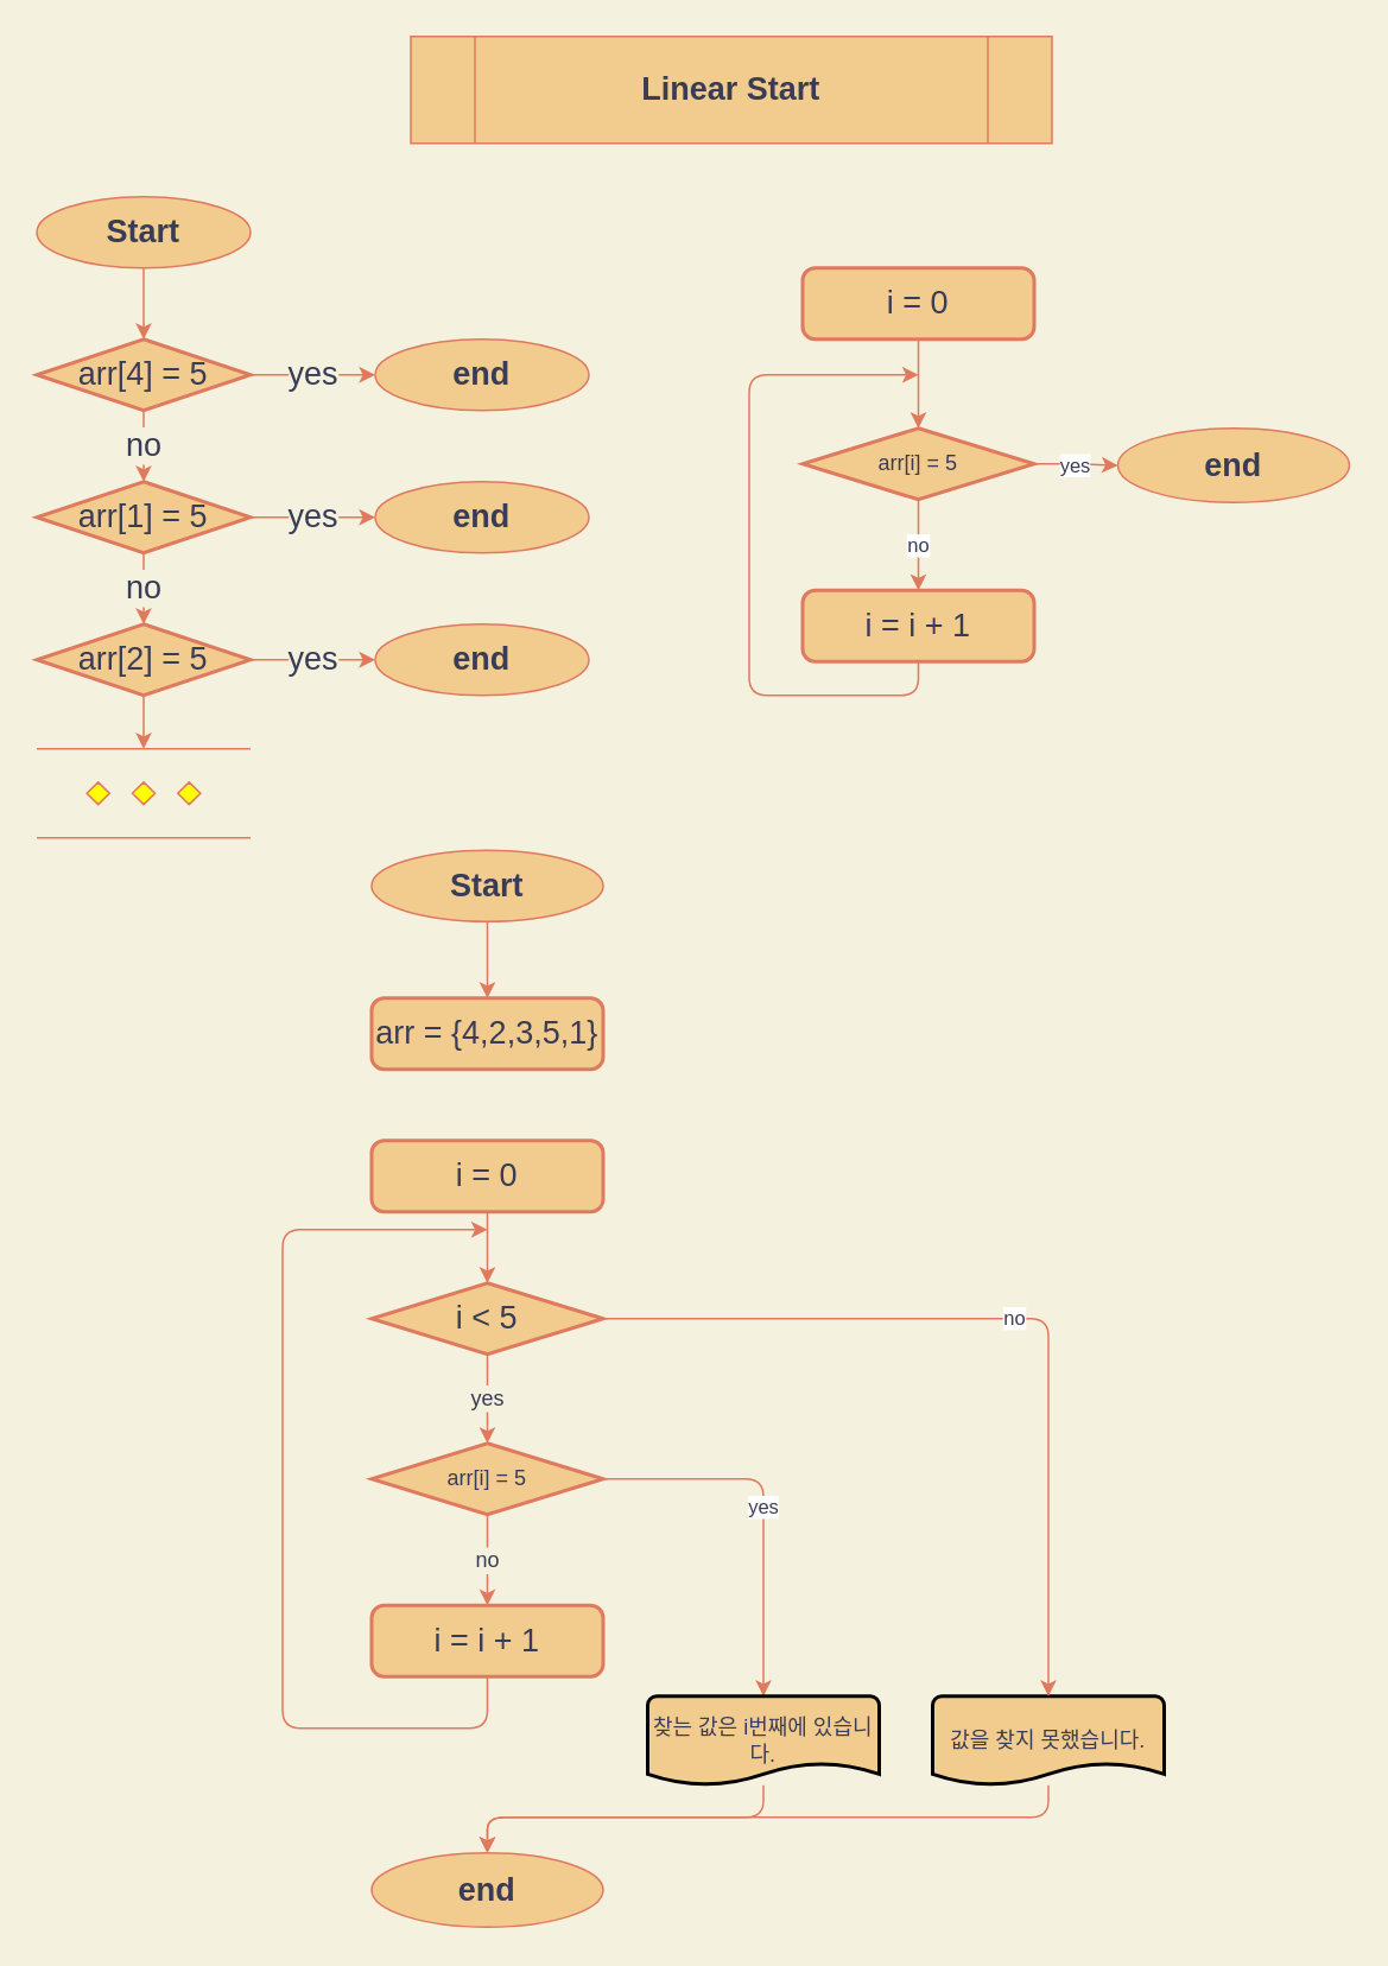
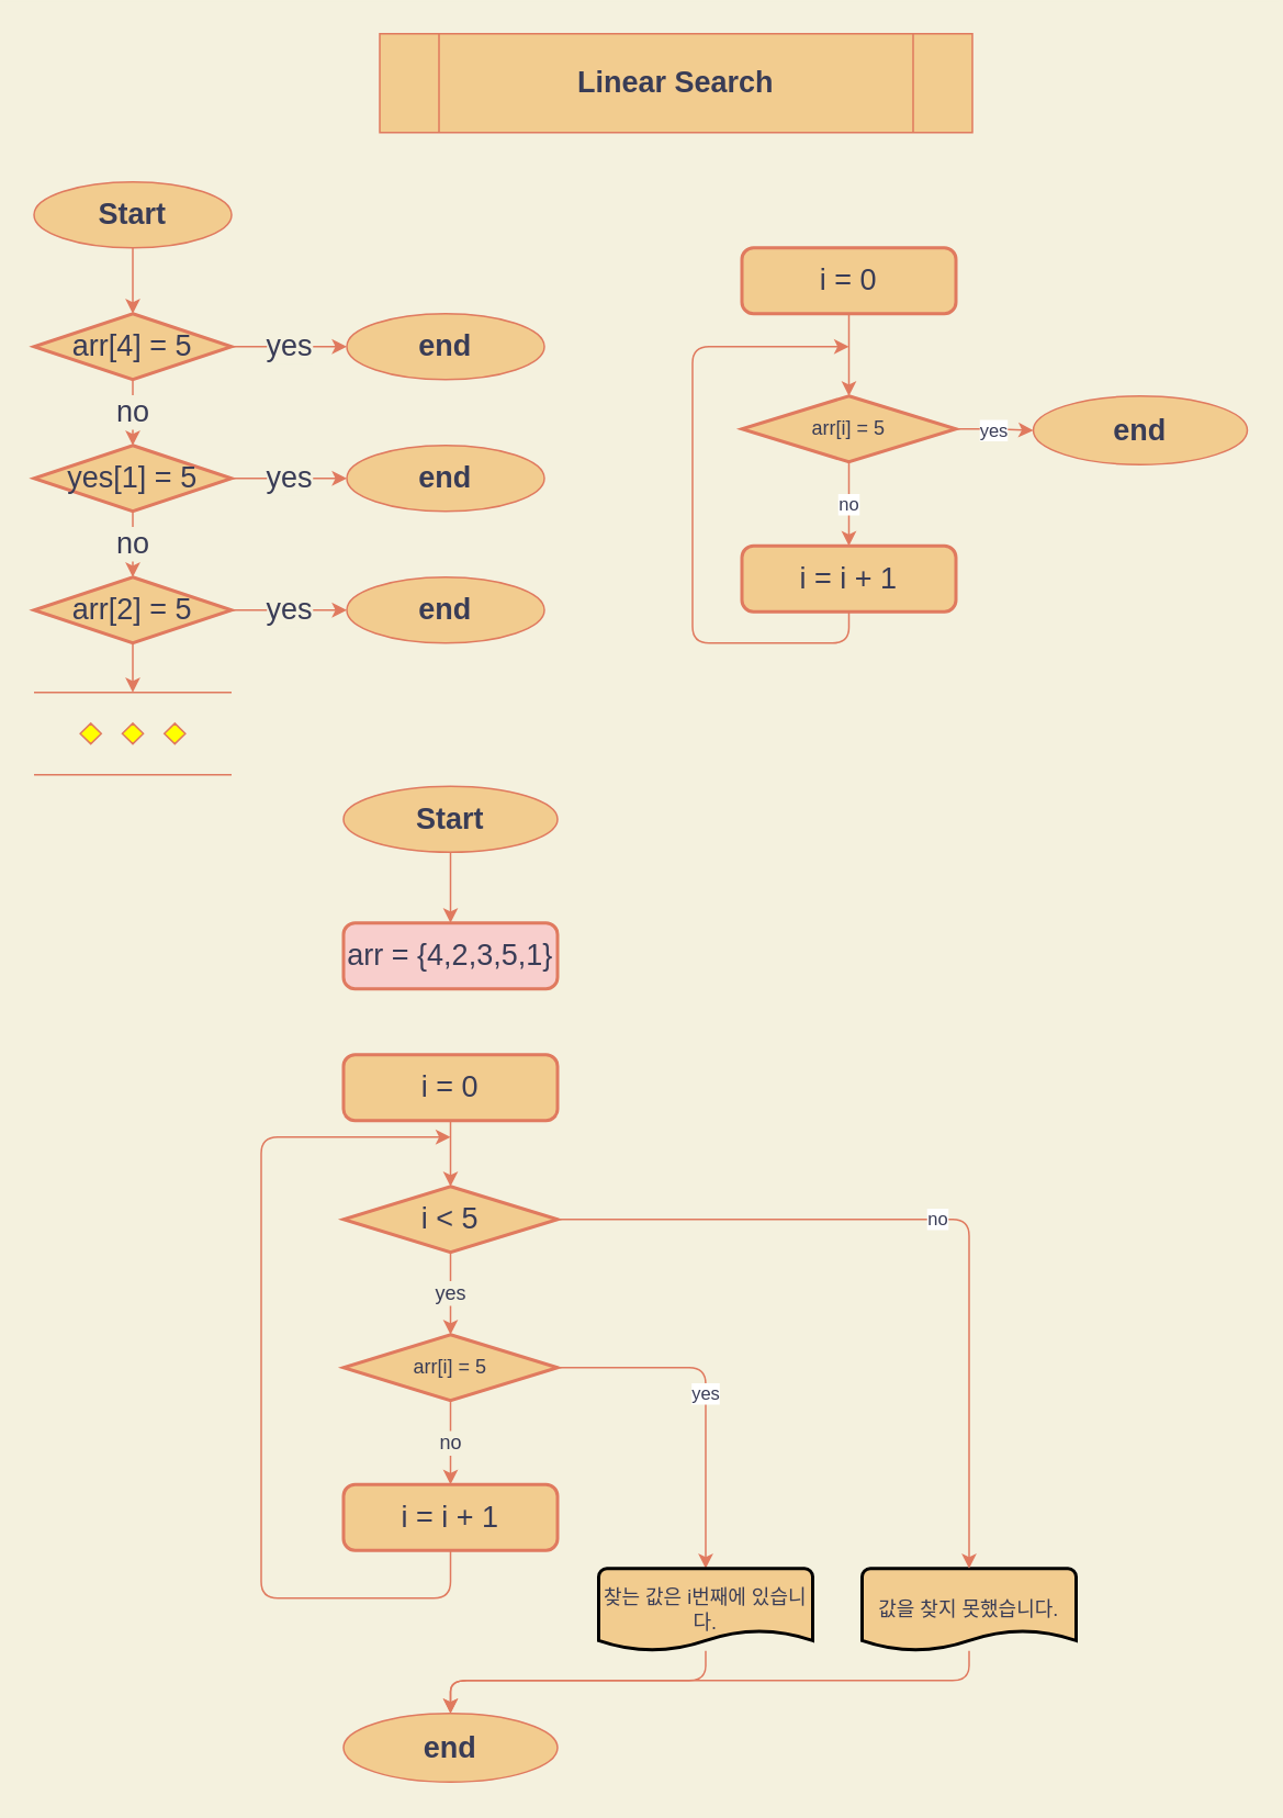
- <mxCell id="2" value="Linear Start" style="shape=process;whiteSpace=wrap;html=1;backgroundOutline=1;fillColor=#F2CC8F;strokeColor=#E07A5F;fontSize=18;fontStyle=1;fontColor=#393C56;" vertex="1" parent="1"><mxGeometry x="230" y="20" width="360" height="60" as="geometry" /></mxCell>
+ <mxCell id="2" value="Linear Search" style="shape=process;whiteSpace=wrap;html=1;backgroundOutline=1;fillColor=#F2CC8F;strokeColor=#E07A5F;fontSize=18;fontStyle=1;fontColor=#393C56;" vertex="1" parent="1"><mxGeometry x="230" y="20" width="360" height="60" as="geometry" /></mxCell>
- <mxCell id="11" value="arr[1] = 5" style="strokeWidth=2;html=1;shape=mxgraph.flowchart.decision;whiteSpace=wrap;fontSize=18;fillColor=#F2CC8F;strokeColor=#E07A5F;fontColor=#393C56;" vertex="1" parent="1"><mxGeometry x="20" y="270" width="120" height="40" as="geometry" /></mxCell>
+ <mxCell id="11" value="yes[1] = 5" style="strokeWidth=2;html=1;shape=mxgraph.flowchart.decision;whiteSpace=wrap;fontSize=18;fillColor=#F2CC8F;strokeColor=#E07A5F;fontColor=#393C56;" vertex="1" parent="1"><mxGeometry x="20" y="270" width="120" height="40" as="geometry" /></mxCell>
- <mxCell id="33" value="arr = {4,2,3,5,1}" style="rounded=1;whiteSpace=wrap;html=1;absoluteArcSize=1;arcSize=14;strokeWidth=2;fontSize=18;fillColor=#F2CC8F;strokeColor=#E07A5F;fontColor=#393C56;" vertex="1" parent="1"><mxGeometry x="208" y="560" width="130" height="40" as="geometry" /></mxCell>
+ <mxCell id="33" value="arr = {4,2,3,5,1}" style="rounded=1;whiteSpace=wrap;html=1;absoluteArcSize=1;arcSize=14;strokeWidth=2;fontSize=18;fillColor=#f8cecc;strokeColor=#E07A5F;fontColor=#393C56;" vertex="1" parent="1"><mxGeometry x="208" y="560" width="130" height="40" as="geometry" /></mxCell>
